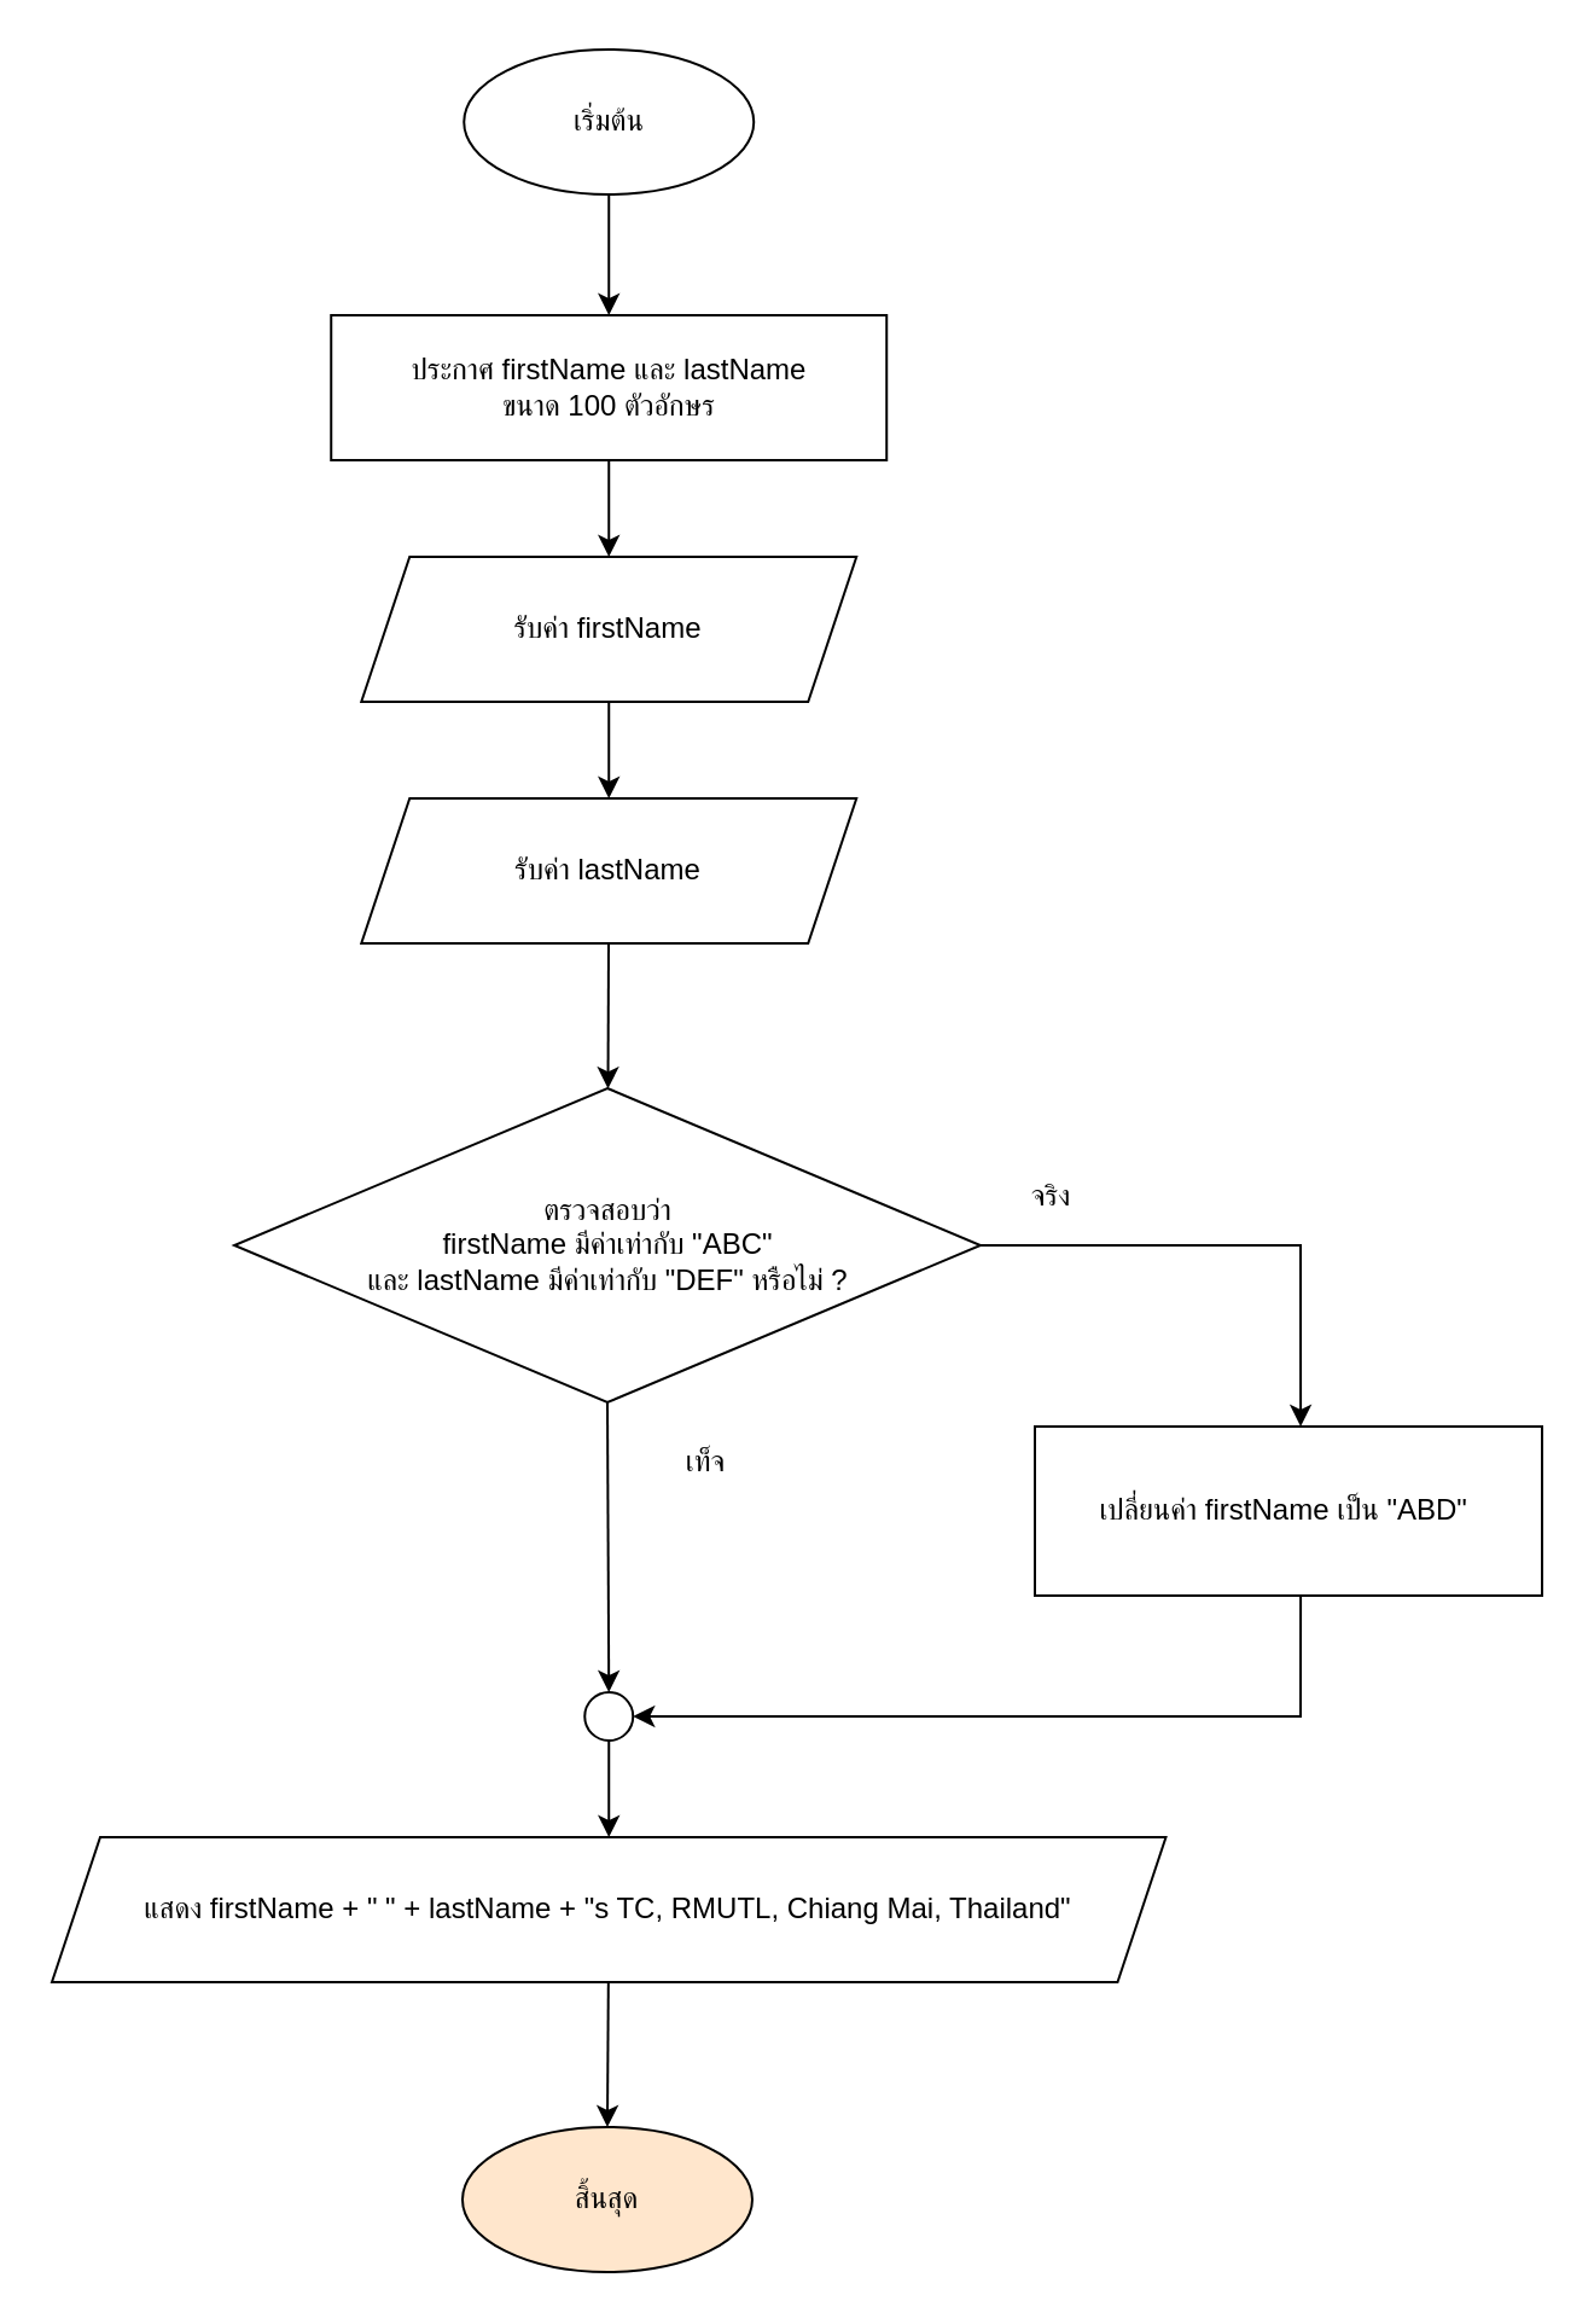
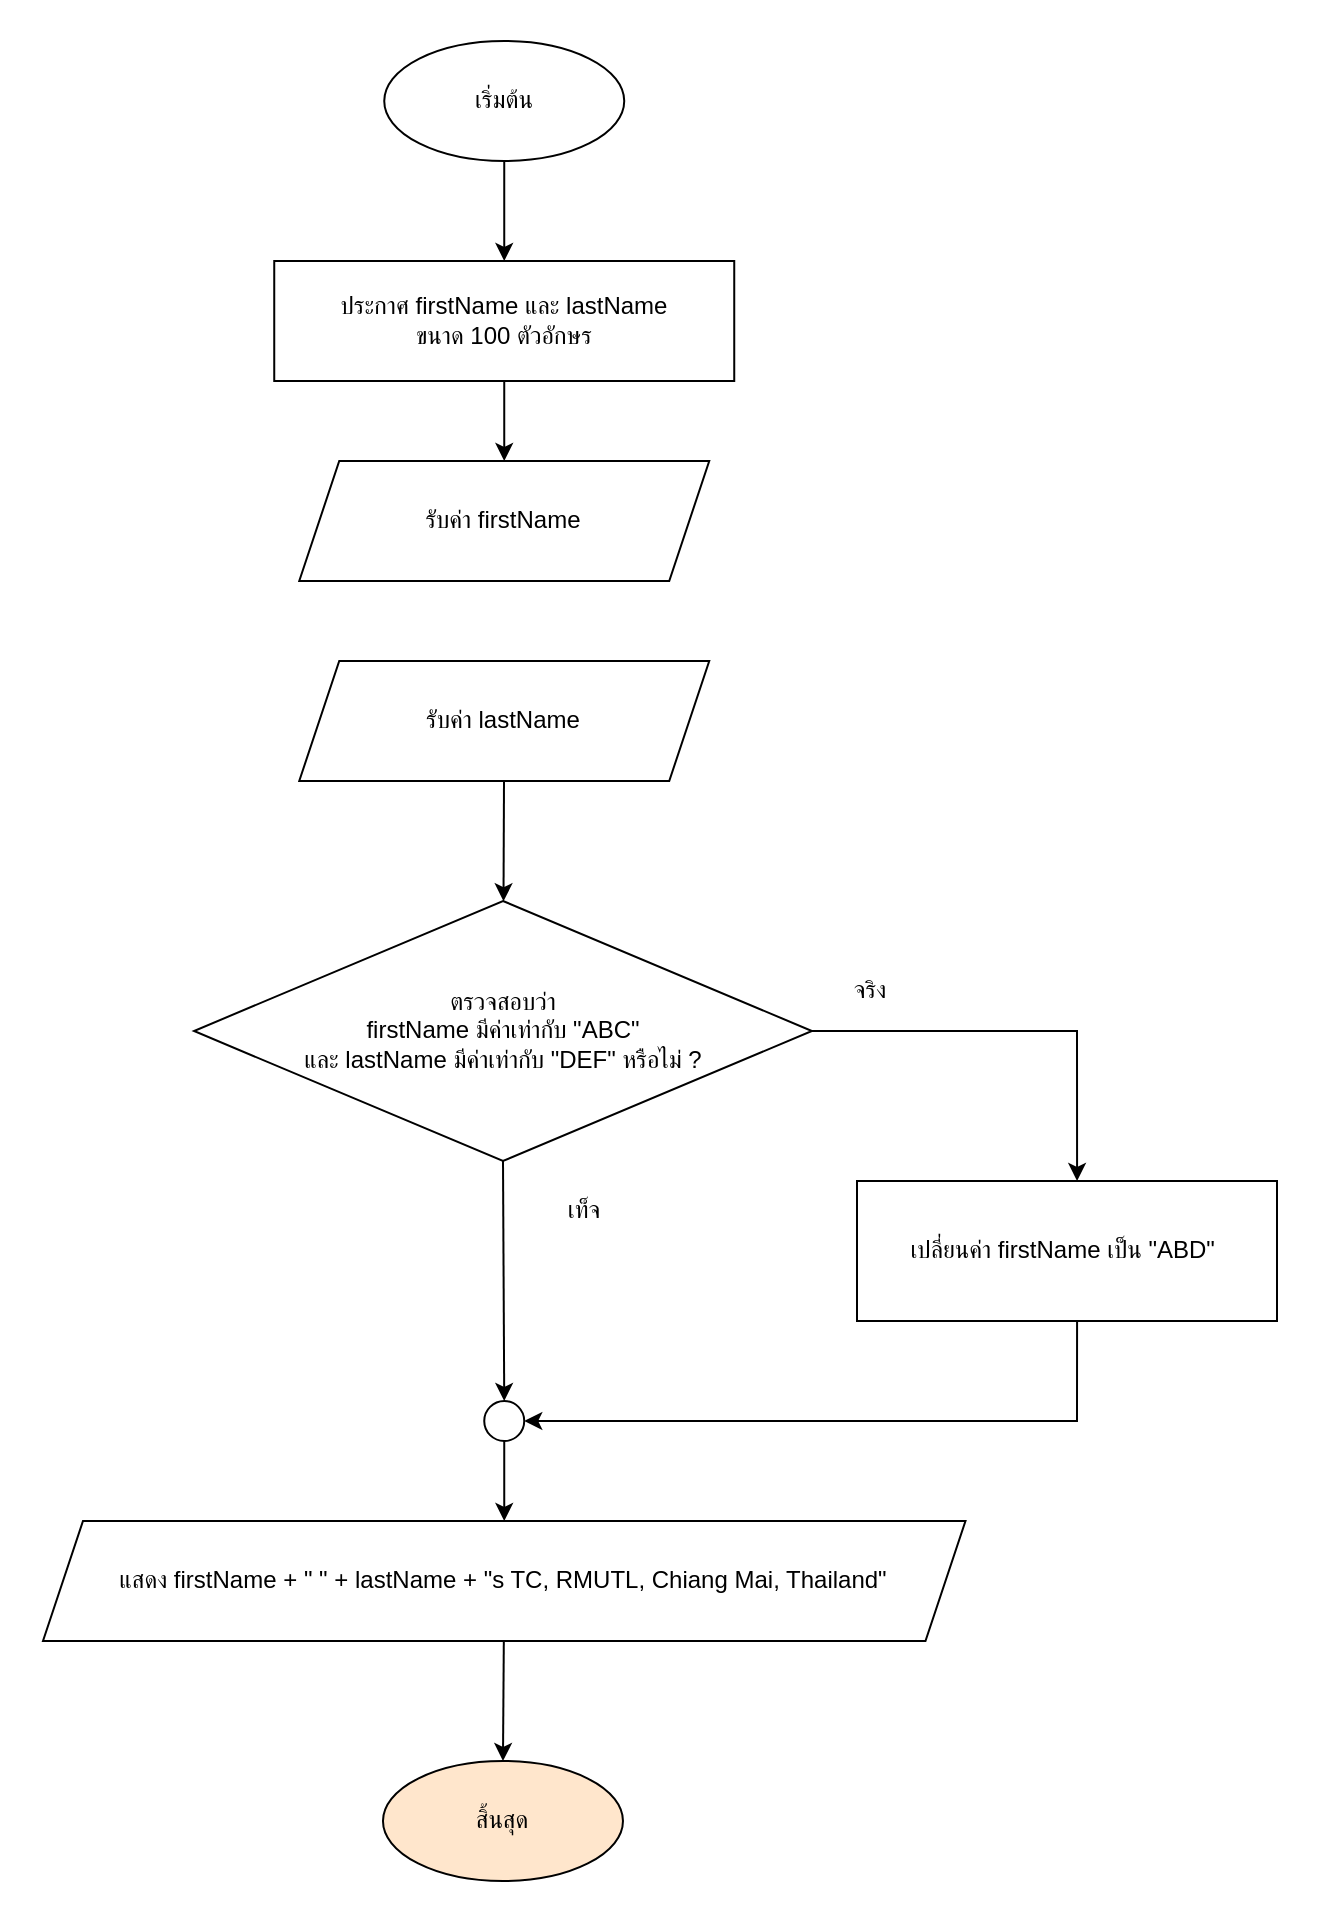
- <mxCell id="7" value="" style="edgeStyle=none;html=1;" parent="1" source="8" target="10" edge="1"><mxGeometry relative="1" as="geometry" /></mxCell>
